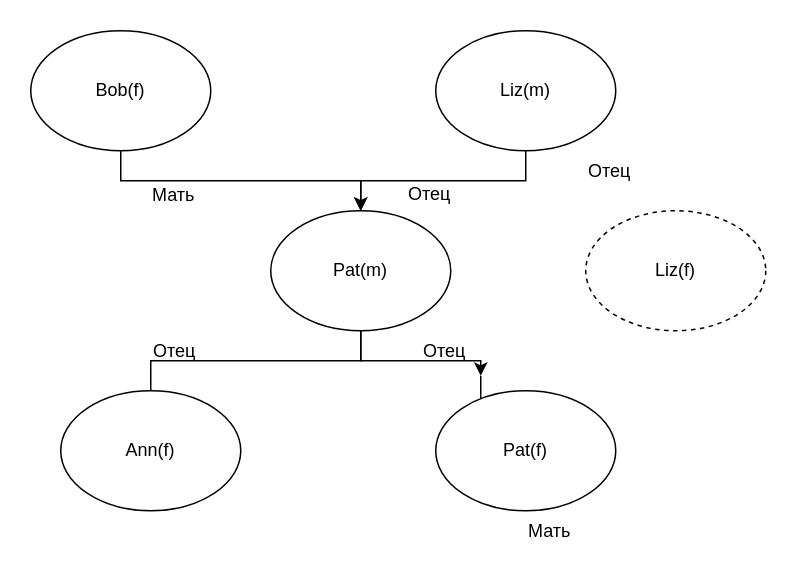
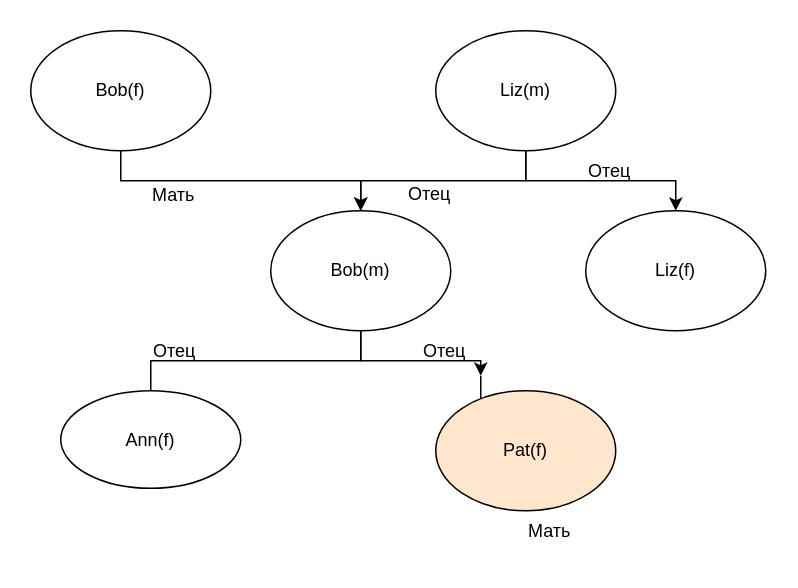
+ <mxCell id="9" style="edgeStyle=orthogonalEdgeStyle;rounded=0;orthogonalLoop=1;jettySize=auto;html=1;exitX=0.5;exitY=1;exitDx=0;exitDy=0;entryX=0.5;entryY=0;entryDx=0;entryDy=0;" edge="1" parent="1" source="10" target="12"><mxGeometry relative="1" as="geometry" /></mxCell>
- <mxCell id="4" value="Pat(m)" style="ellipse;whiteSpace=wrap;html=1;" vertex="1" parent="1"><mxGeometry x="180" y="140" width="120" height="80" as="geometry" /></mxCell>
+ <mxCell id="4" value="Bob(m)" style="ellipse;whiteSpace=wrap;html=1;" vertex="1" parent="1"><mxGeometry x="180" y="140" width="120" height="80" as="geometry" /></mxCell>
- <mxCell id="12" value="Liz(f)" style="ellipse;whiteSpace=wrap;html=1;dashed=1;" vertex="1" parent="1"><mxGeometry x="390" y="140" width="120" height="80" as="geometry" /></mxCell>
+ <mxCell id="12" value="Liz(f)" style="ellipse;whiteSpace=wrap;html=1;" vertex="1" parent="1"><mxGeometry x="390" y="140" width="120" height="80" as="geometry" /></mxCell>
- <mxCell id="14" value="Ann(f)" style="ellipse;whiteSpace=wrap;html=1;" vertex="1" parent="1"><mxGeometry x="40" y="260" width="120" height="80" as="geometry" /></mxCell>
+ <mxCell id="14" value="Ann(f)" style="ellipse;whiteSpace=wrap;html=1;" vertex="1" parent="1"><mxGeometry x="40" y="260" width="120" height="65" as="geometry" /></mxCell>
- <mxCell id="16" value="Pat(f)" style="ellipse;whiteSpace=wrap;html=1;" vertex="1" parent="1"><mxGeometry x="290" y="260" width="120" height="80" as="geometry" /></mxCell>
+ <mxCell id="16" value="Pat(f)" style="ellipse;whiteSpace=wrap;html=1;fillColor=#ffe6cc;" vertex="1" parent="1"><mxGeometry x="290" y="260" width="120" height="80" as="geometry" /></mxCell>
